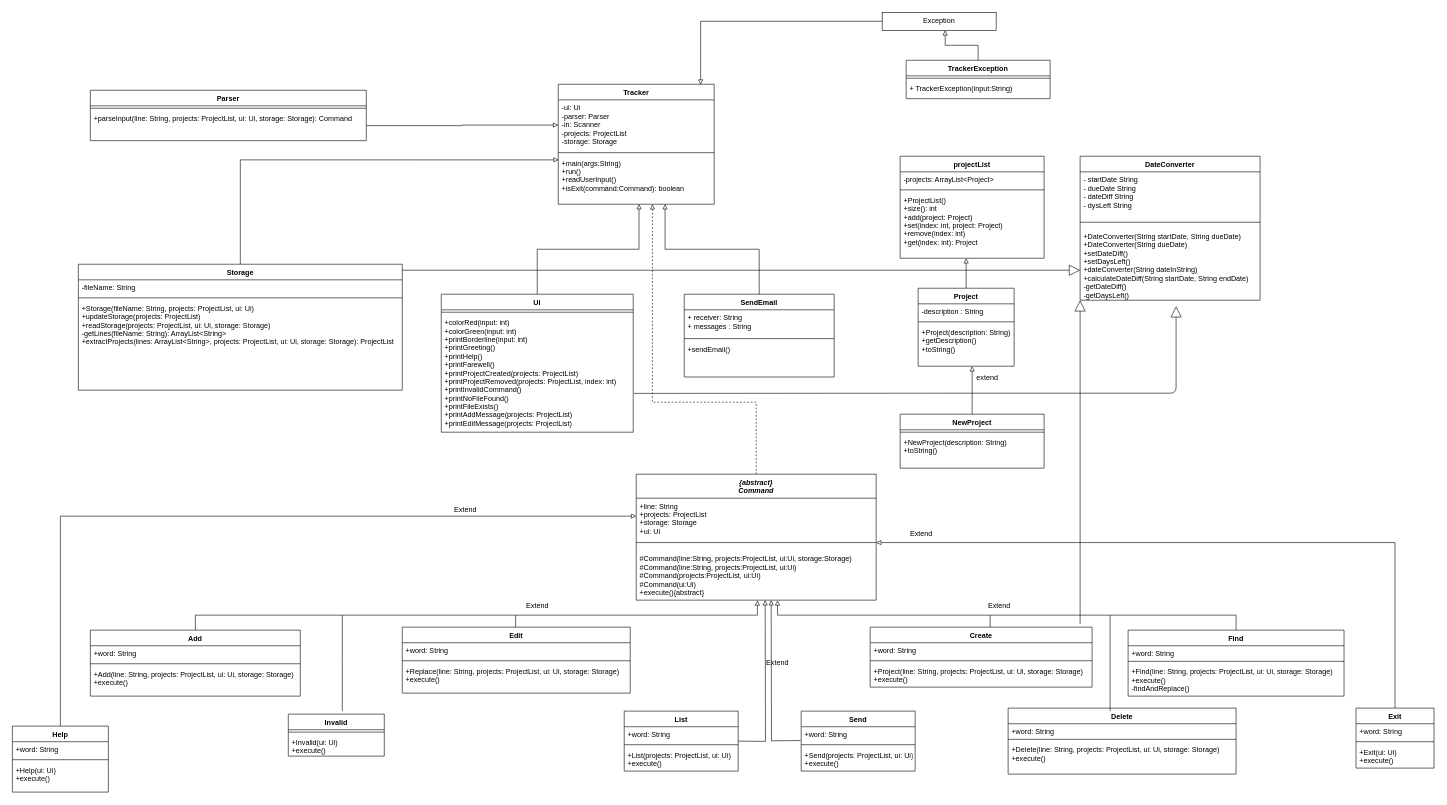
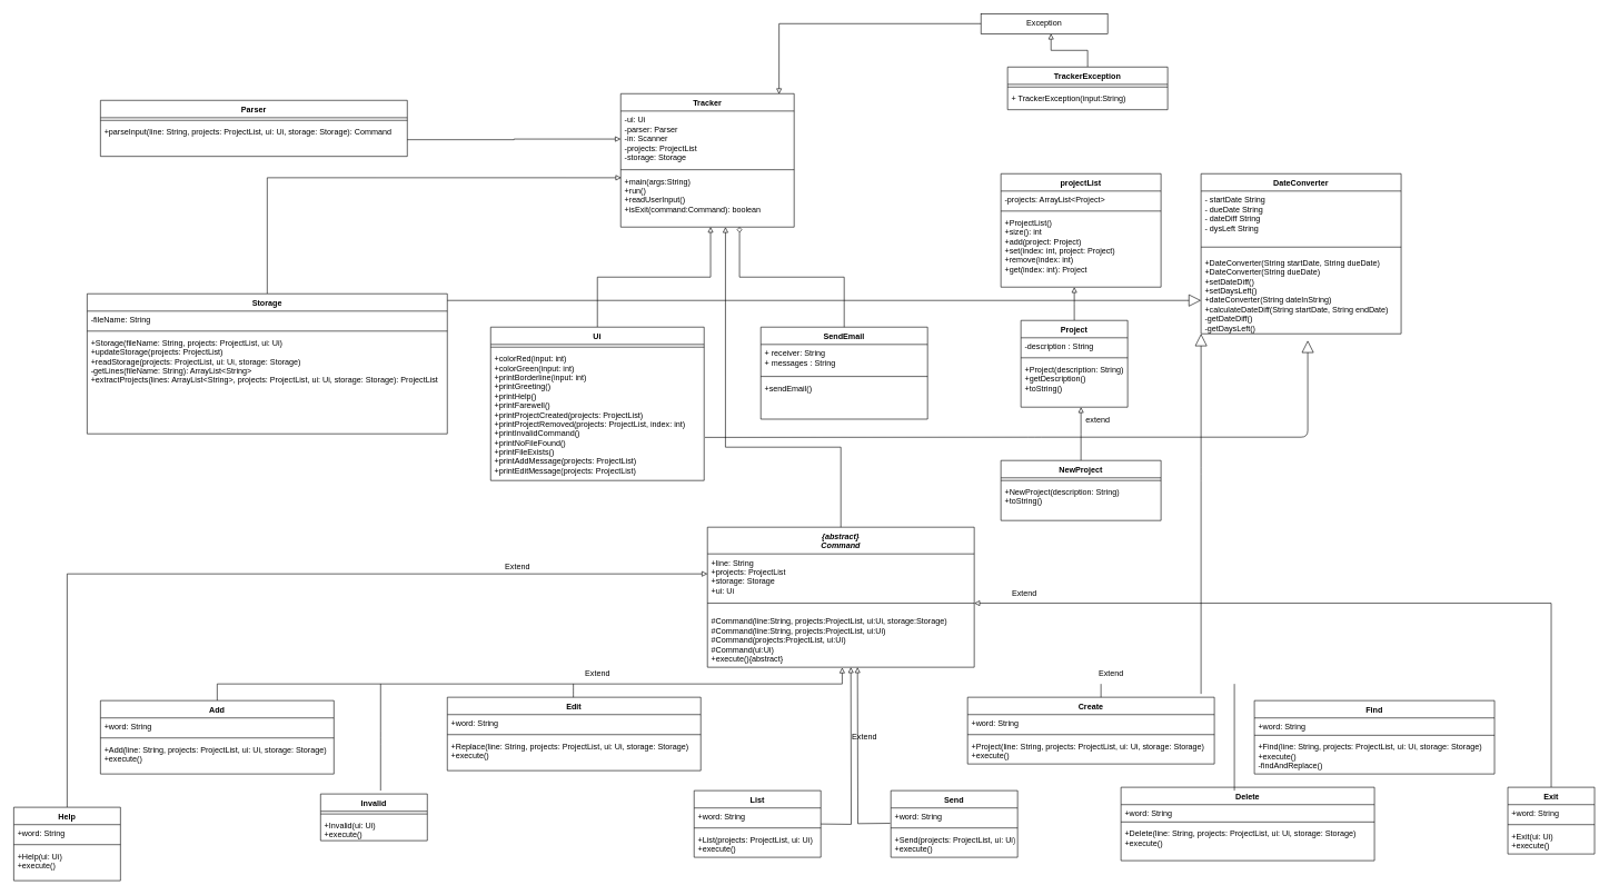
- <mxCell id="104" style="edgeStyle=orthogonalEdgeStyle;rounded=0;orthogonalLoop=1;jettySize=auto;html=1;entryX=0.685;entryY=0.998;entryDx=0;entryDy=0;entryPerimeter=0;endArrow=block;endFill=0;fontColor=#000000;exitX=0.5;exitY=0;exitDx=0;exitDy=0;" parent="1" source="100" target="24" edge="1"><mxGeometry relative="1" as="geometry"><mxPoint x="905" y="500" as="sourcePoint" /><mxPoint x="1079.88" y="350" as="targetPoint" /></mxGeometry></mxCell>
+ <mxCell id="104" style="edgeStyle=orthogonalEdgeStyle;rounded=0;orthogonalLoop=1;jettySize=auto;html=1;entryX=0.685;entryY=0.998;entryDx=0;entryDy=0;entryPerimeter=0;endArrow=diamond;endFill=0;fontColor=#000000;exitX=0.5;exitY=0;exitDx=0;exitDy=0;" parent="1" source="100" target="24" edge="1"><mxGeometry relative="1" as="geometry"><mxPoint x="905" y="500" as="sourcePoint" /><mxPoint x="1079.88" y="350" as="targetPoint" /></mxGeometry></mxCell>
- <mxCell id="106" style="edgeStyle=orthogonalEdgeStyle;rounded=0;orthogonalLoop=1;jettySize=auto;html=1;entryX=0.604;entryY=1;entryDx=0;entryDy=0;entryPerimeter=0;endArrow=block;endFill=0;fontColor=#000000;exitX=0.5;exitY=0;exitDx=0;exitDy=0;dashed=1;" parent="1" source="2" target="24" edge="1"><mxGeometry relative="1" as="geometry"><mxPoint x="1256.9" y="720.16" as="sourcePoint" /><mxPoint x="1100" y="569.996" as="targetPoint" /><Array as="points"><mxPoint x="1260" y="670" /><mxPoint x="1087" y="670" /></Array></mxGeometry></mxCell>
+ <mxCell id="106" style="edgeStyle=orthogonalEdgeStyle;rounded=0;orthogonalLoop=1;jettySize=auto;html=1;entryX=0.604;entryY=1;entryDx=0;entryDy=0;entryPerimeter=0;endArrow=block;endFill=0;fontColor=#000000;exitX=0.5;exitY=0;exitDx=0;exitDy=0;" parent="1" source="2" target="24" edge="1"><mxGeometry relative="1" as="geometry"><mxPoint x="1256.9" y="720.16" as="sourcePoint" /><mxPoint x="1100" y="569.996" as="targetPoint" /><Array as="points"><mxPoint x="1260" y="670" /><mxPoint x="1087" y="670" /></Array></mxGeometry></mxCell>
- <mxCell id="16" style="edgeStyle=orthogonalEdgeStyle;rounded=0;orthogonalLoop=1;jettySize=auto;html=1;entryX=0.589;entryY=1.005;entryDx=0;entryDy=0;entryPerimeter=0;endArrow=block;endFill=0;fontColor=#000000;" parent="1" source="17" target="5" edge="1"><mxGeometry relative="1" as="geometry" /></mxCell>
